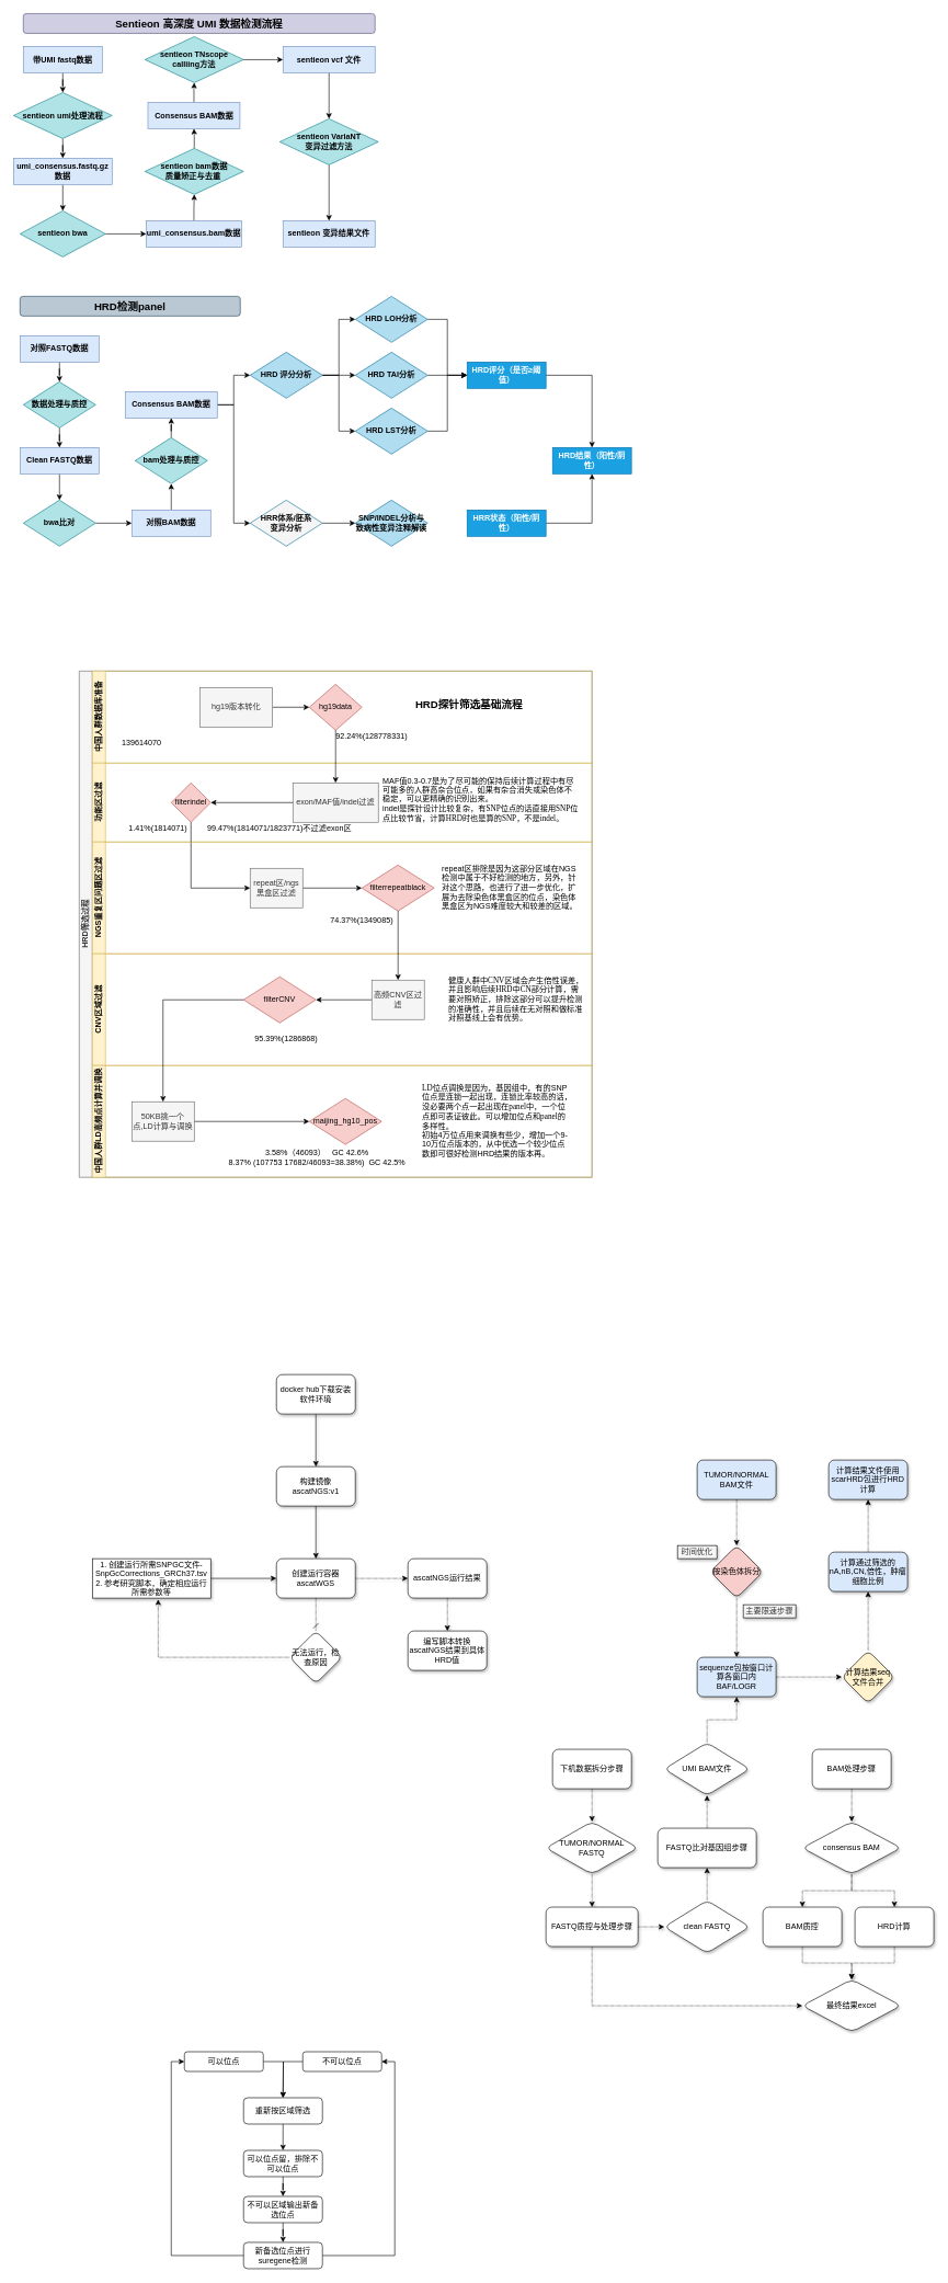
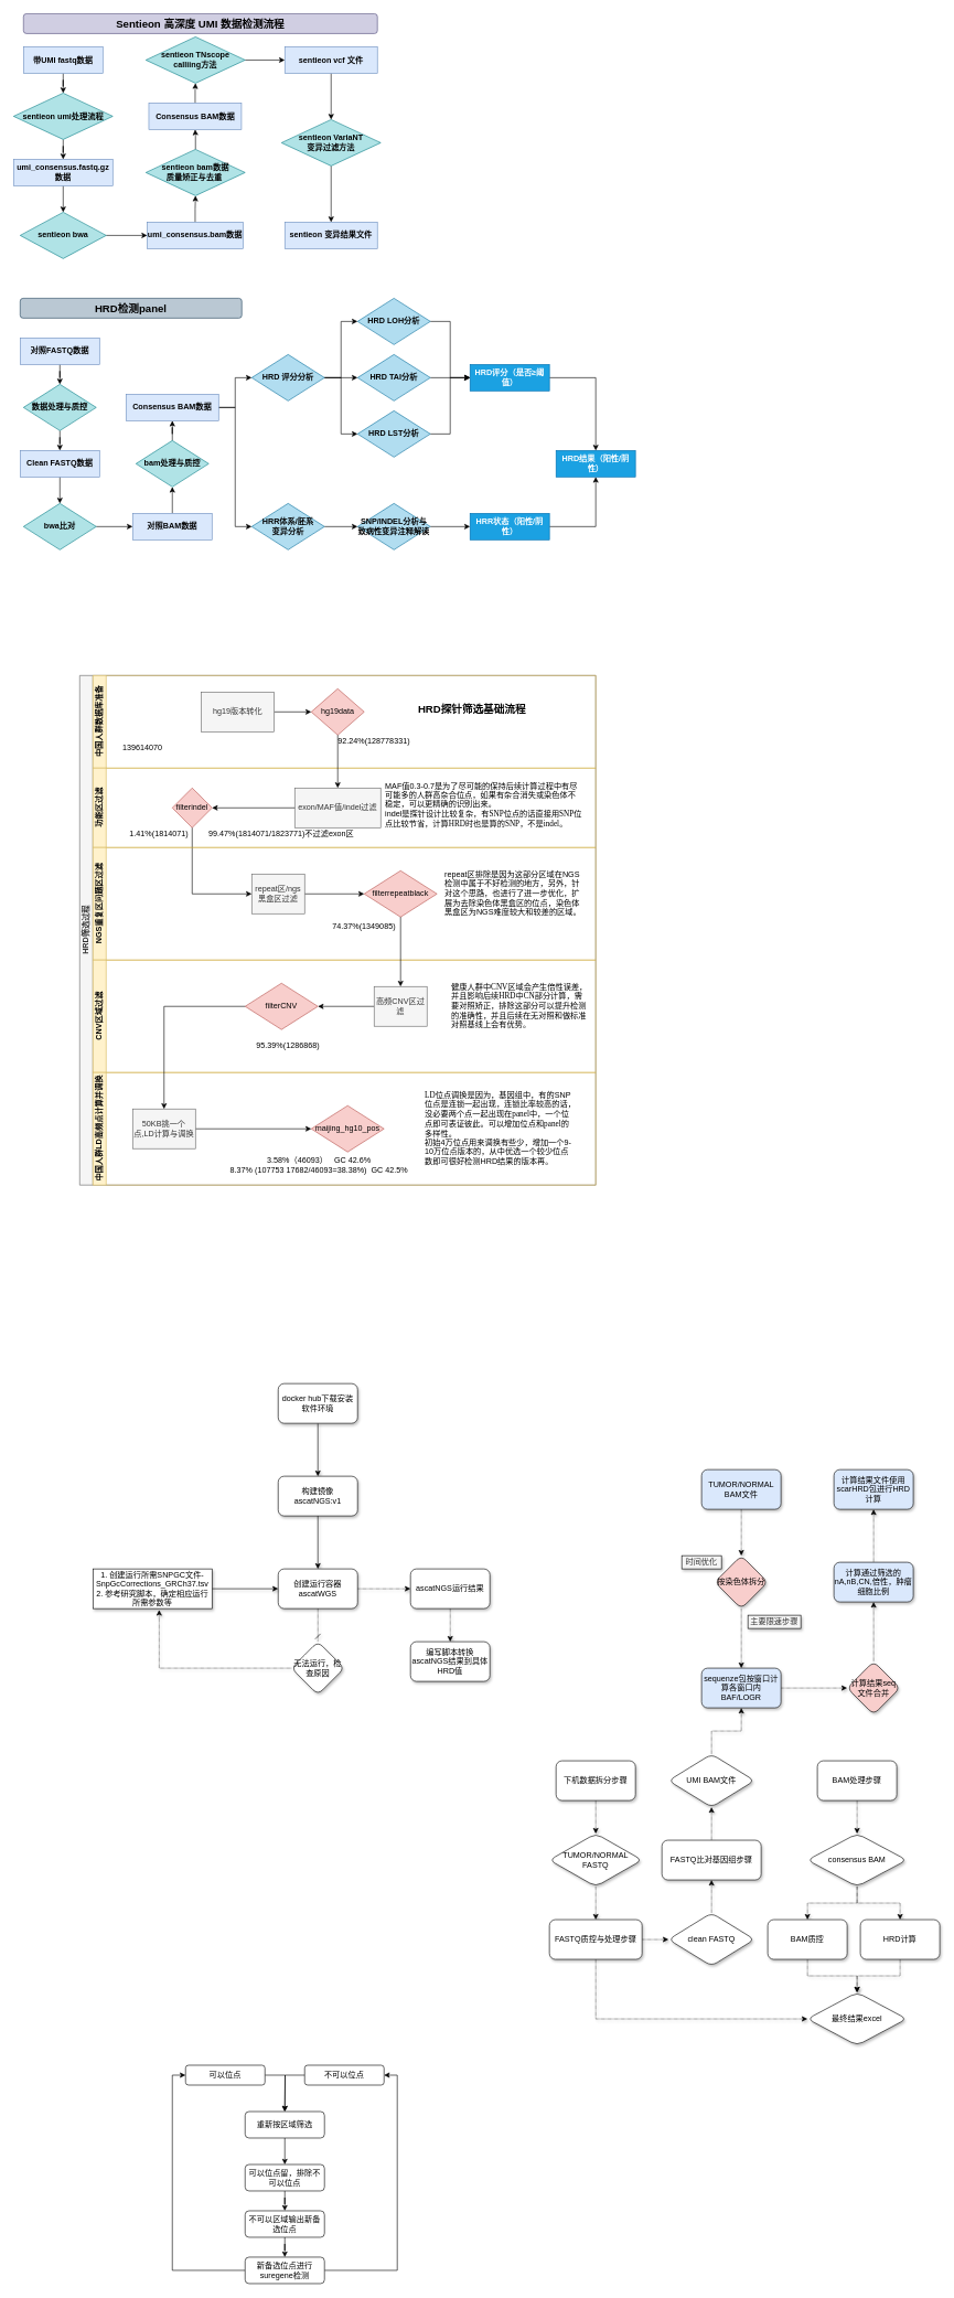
- <mxCell id="110" value="&lt;b&gt;HRR体系/胚系&lt;br&gt;变异分析&lt;/b&gt;" style="rhombus;whiteSpace=wrap;html=1;fillColor=#f5f5f5;strokeColor=#10739e;" parent="1" vertex="1"><mxGeometry x="380" y="760" width="110" height="70" as="geometry" /></mxCell>
+ <mxCell id="110" value="&lt;b&gt;HRR体系/胚系&lt;br&gt;变异分析&lt;/b&gt;" style="rhombus;whiteSpace=wrap;html=1;fillColor=#b1ddf0;strokeColor=#10739e;" parent="1" vertex="1"><mxGeometry x="380" y="760" width="110" height="70" as="geometry" /></mxCell>
+ <mxCell id="117" style="edgeStyle=orthogonalEdgeStyle;rounded=0;orthogonalLoop=1;jettySize=auto;html=1;entryX=0;entryY=0.5;entryDx=0;entryDy=0;" parent="1" source="118" target="122" edge="1"><mxGeometry relative="1" as="geometry" /></mxCell>
- <mxCell id="60" value="计算结果seq文件合并" style="rhombus;whiteSpace=wrap;html=1;rounded=1;fillColor=#fff2cc;shadow=1;" parent="1" vertex="1"><mxGeometry x="1280" y="2510" width="80" height="80" as="geometry" /></mxCell>
+ <mxCell id="60" value="计算结果seq文件合并" style="rhombus;whiteSpace=wrap;html=1;rounded=1;fillColor=#f8cecc;shadow=1;" parent="1" vertex="1"><mxGeometry x="1280" y="2510" width="80" height="80" as="geometry" /></mxCell>
